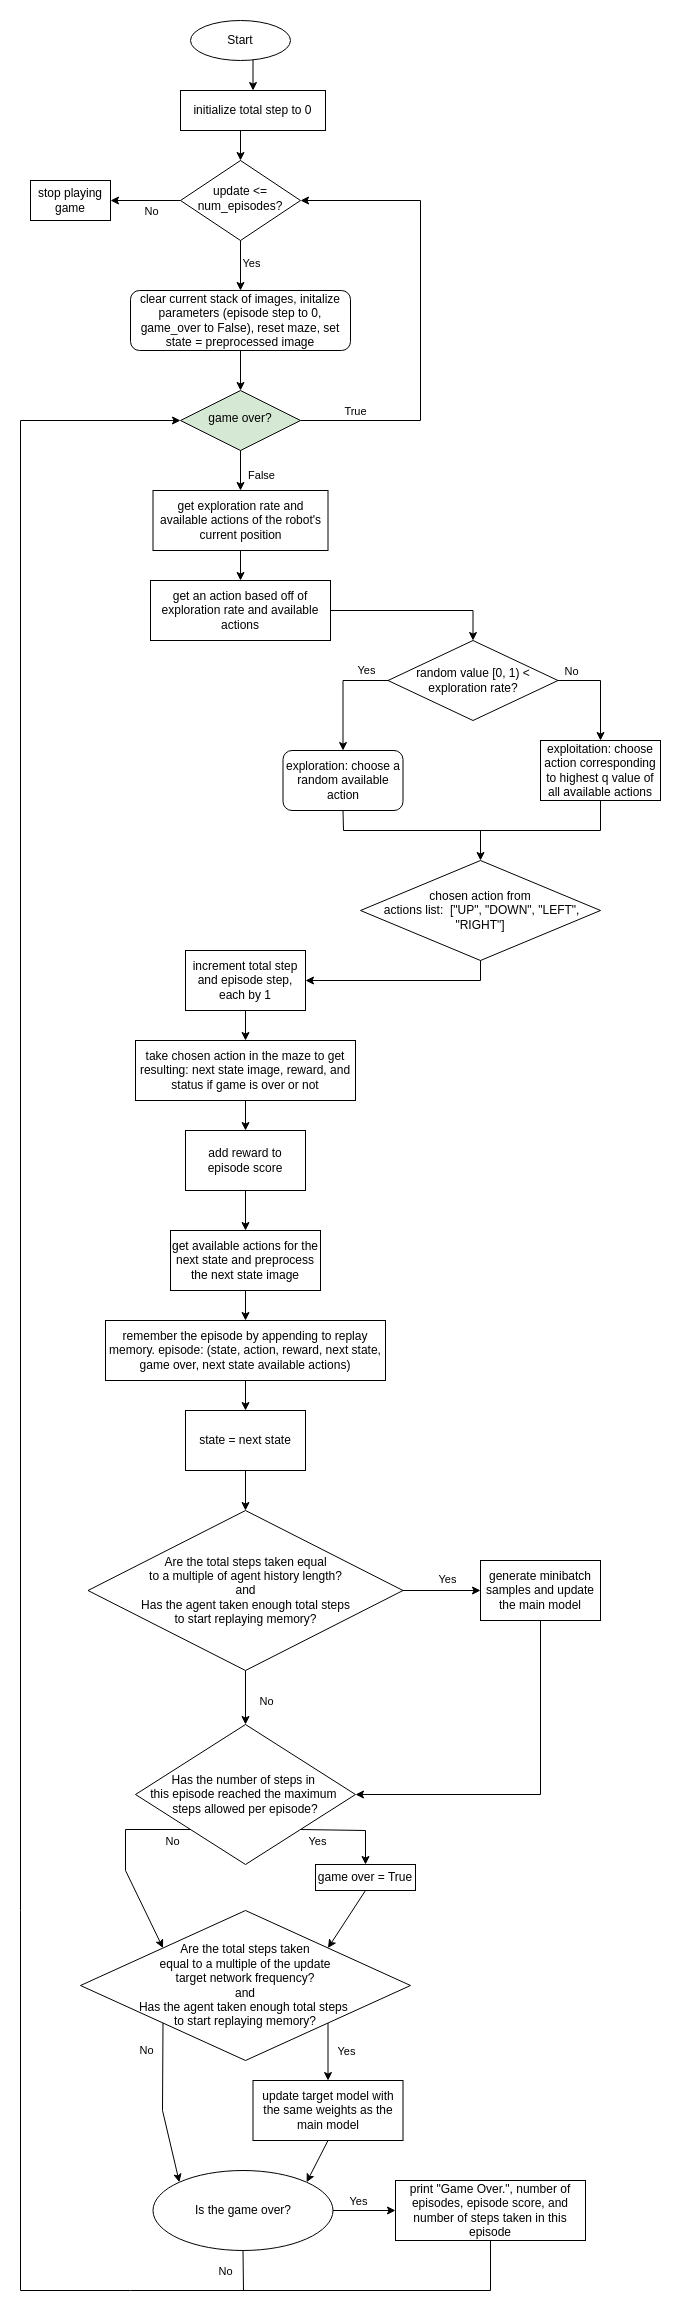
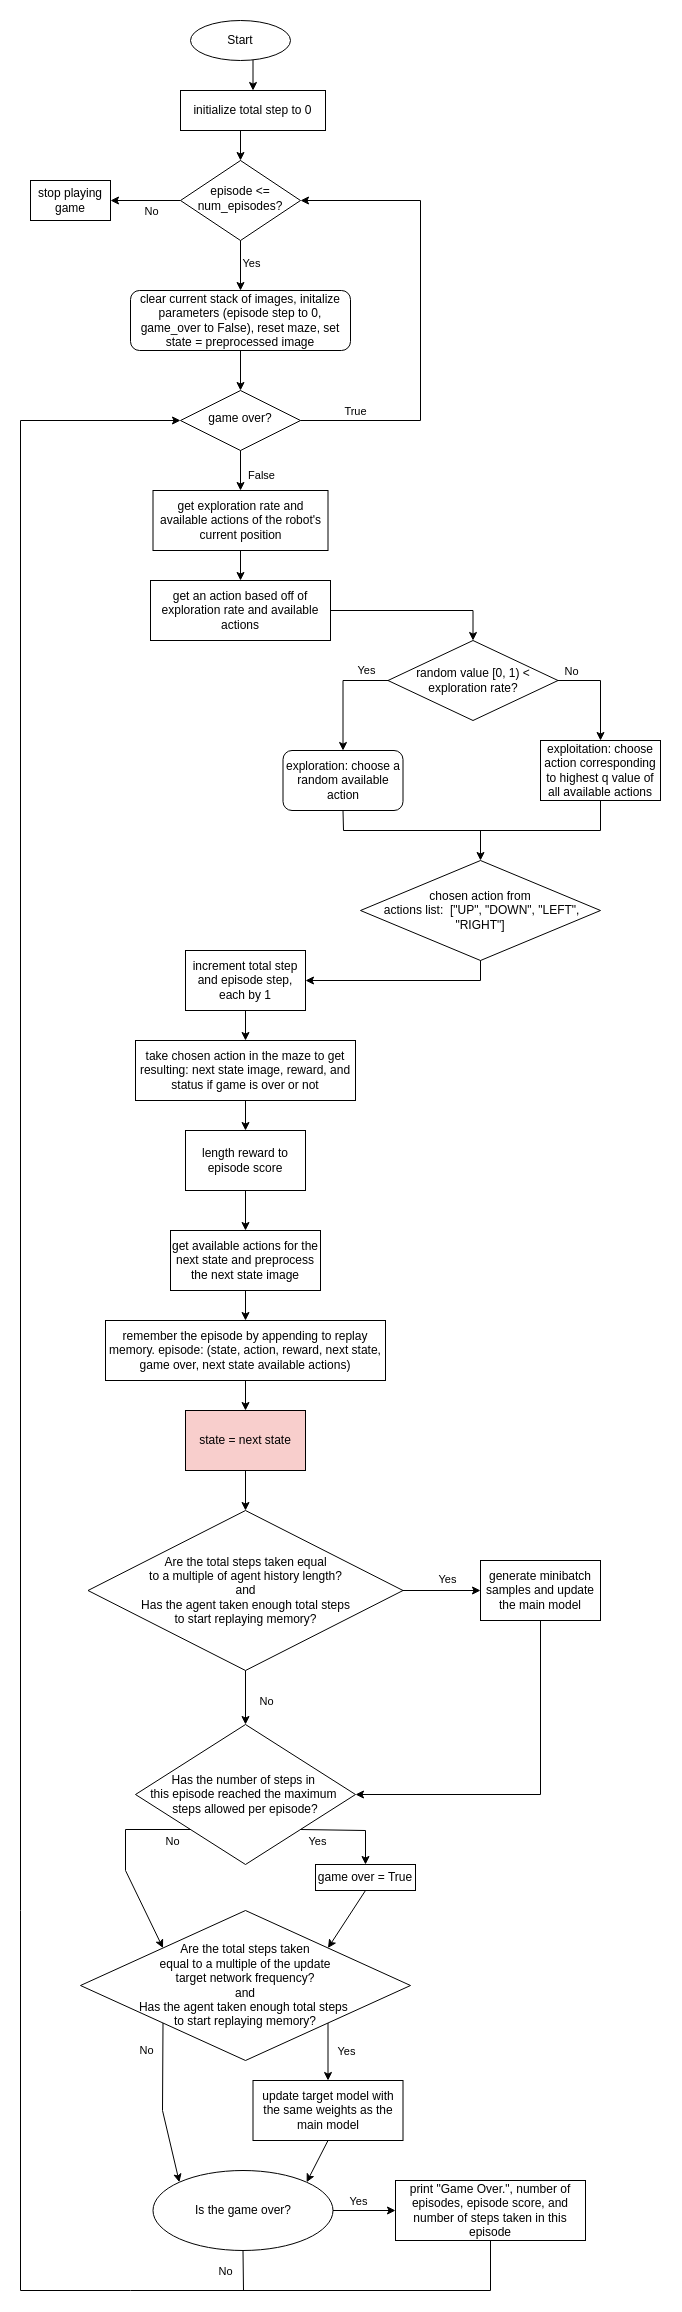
- <mxCell id="5" value="update &amp;lt;= num_episodes?" style="rhombus;whiteSpace=wrap;html=1;shadow=0;fontFamily=Helvetica;fontSize=12;align=center;strokeWidth=1;spacing=6;spacingTop=-4;" parent="1" vertex="1"><mxGeometry x="180" y="160" width="120" height="80" as="geometry" /></mxCell>
+ <mxCell id="5" value="episode &amp;lt;= num_episodes?" style="rhombus;whiteSpace=wrap;html=1;shadow=0;fontFamily=Helvetica;fontSize=12;align=center;strokeWidth=1;spacing=6;spacingTop=-4;" parent="1" vertex="1"><mxGeometry x="180" y="160" width="120" height="80" as="geometry" /></mxCell>
- <mxCell id="9" value="game over?" style="rhombus;whiteSpace=wrap;html=1;shadow=0;fontFamily=Helvetica;fontSize=12;align=center;strokeWidth=1;spacing=6;spacingTop=-4;fillColor=#d5e8d4;" parent="1" vertex="1"><mxGeometry x="180" y="390" width="120" height="60" as="geometry" /></mxCell>
+ <mxCell id="9" value="game over?" style="rhombus;whiteSpace=wrap;html=1;shadow=0;fontFamily=Helvetica;fontSize=12;align=center;strokeWidth=1;spacing=6;spacingTop=-4;" parent="1" vertex="1"><mxGeometry x="180" y="390" width="120" height="60" as="geometry" /></mxCell>
- <mxCell id="43" value="add reward to episode score" style="rounded=0;whiteSpace=wrap;html=1;" vertex="1" parent="1"><mxGeometry x="185" y="1130" width="120" height="60" as="geometry" /></mxCell>
+ <mxCell id="43" value="length reward to episode score" style="rounded=0;whiteSpace=wrap;html=1;" vertex="1" parent="1"><mxGeometry x="185" y="1130" width="120" height="60" as="geometry" /></mxCell>
- <mxCell id="49" value="state = next state" style="rounded=0;whiteSpace=wrap;html=1;" vertex="1" parent="1"><mxGeometry x="185" y="1410" width="120" height="60" as="geometry" /></mxCell>
+ <mxCell id="49" value="state = next state" style="rounded=0;whiteSpace=wrap;html=1;fillColor=#f8cecc;" vertex="1" parent="1"><mxGeometry x="185" y="1410" width="120" height="60" as="geometry" /></mxCell>
